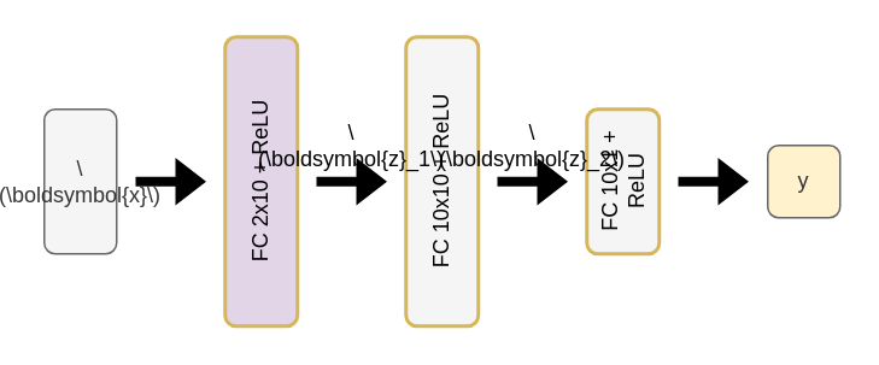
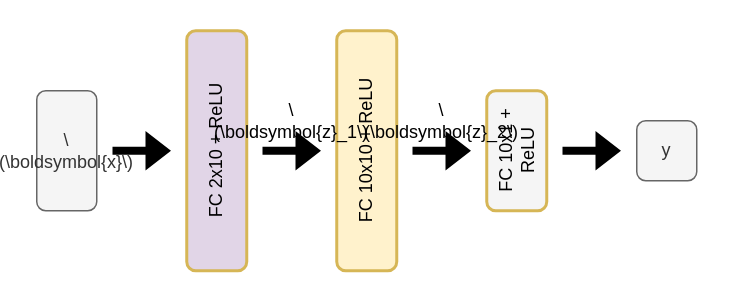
- <mxCell id="8" value="&lt;span&gt;FC 10x10 + ReLU&lt;/span&gt;" style="rounded=1;whiteSpace=wrap;html=1;fillColor=#f5f5f5;strokeColor=#d6b656;strokeWidth=2;horizontal=0;" parent="1" vertex="1"><mxGeometry x="220" y="20" width="40" height="160" as="geometry" /></mxCell>
+ <mxCell id="8" value="&lt;span&gt;FC 10x10 + ReLU&lt;/span&gt;" style="rounded=1;whiteSpace=wrap;html=1;fillColor=#fff2cc;strokeColor=#d6b656;strokeWidth=2;horizontal=0;" parent="1" vertex="1"><mxGeometry x="220" y="20" width="40" height="160" as="geometry" /></mxCell>
- <mxCell id="4" value="y" style="rounded=1;whiteSpace=wrap;html=1;fillColor=#fff2cc;strokeColor=#666666;fontColor=#333333;" parent="1" vertex="1"><mxGeometry x="420" y="80" width="40" height="40" as="geometry" /></mxCell>
+ <mxCell id="4" value="y" style="rounded=1;whiteSpace=wrap;html=1;fillColor=#f5f5f5;strokeColor=#666666;fontColor=#333333;" parent="1" vertex="1"><mxGeometry x="420" y="80" width="40" height="40" as="geometry" /></mxCell>
